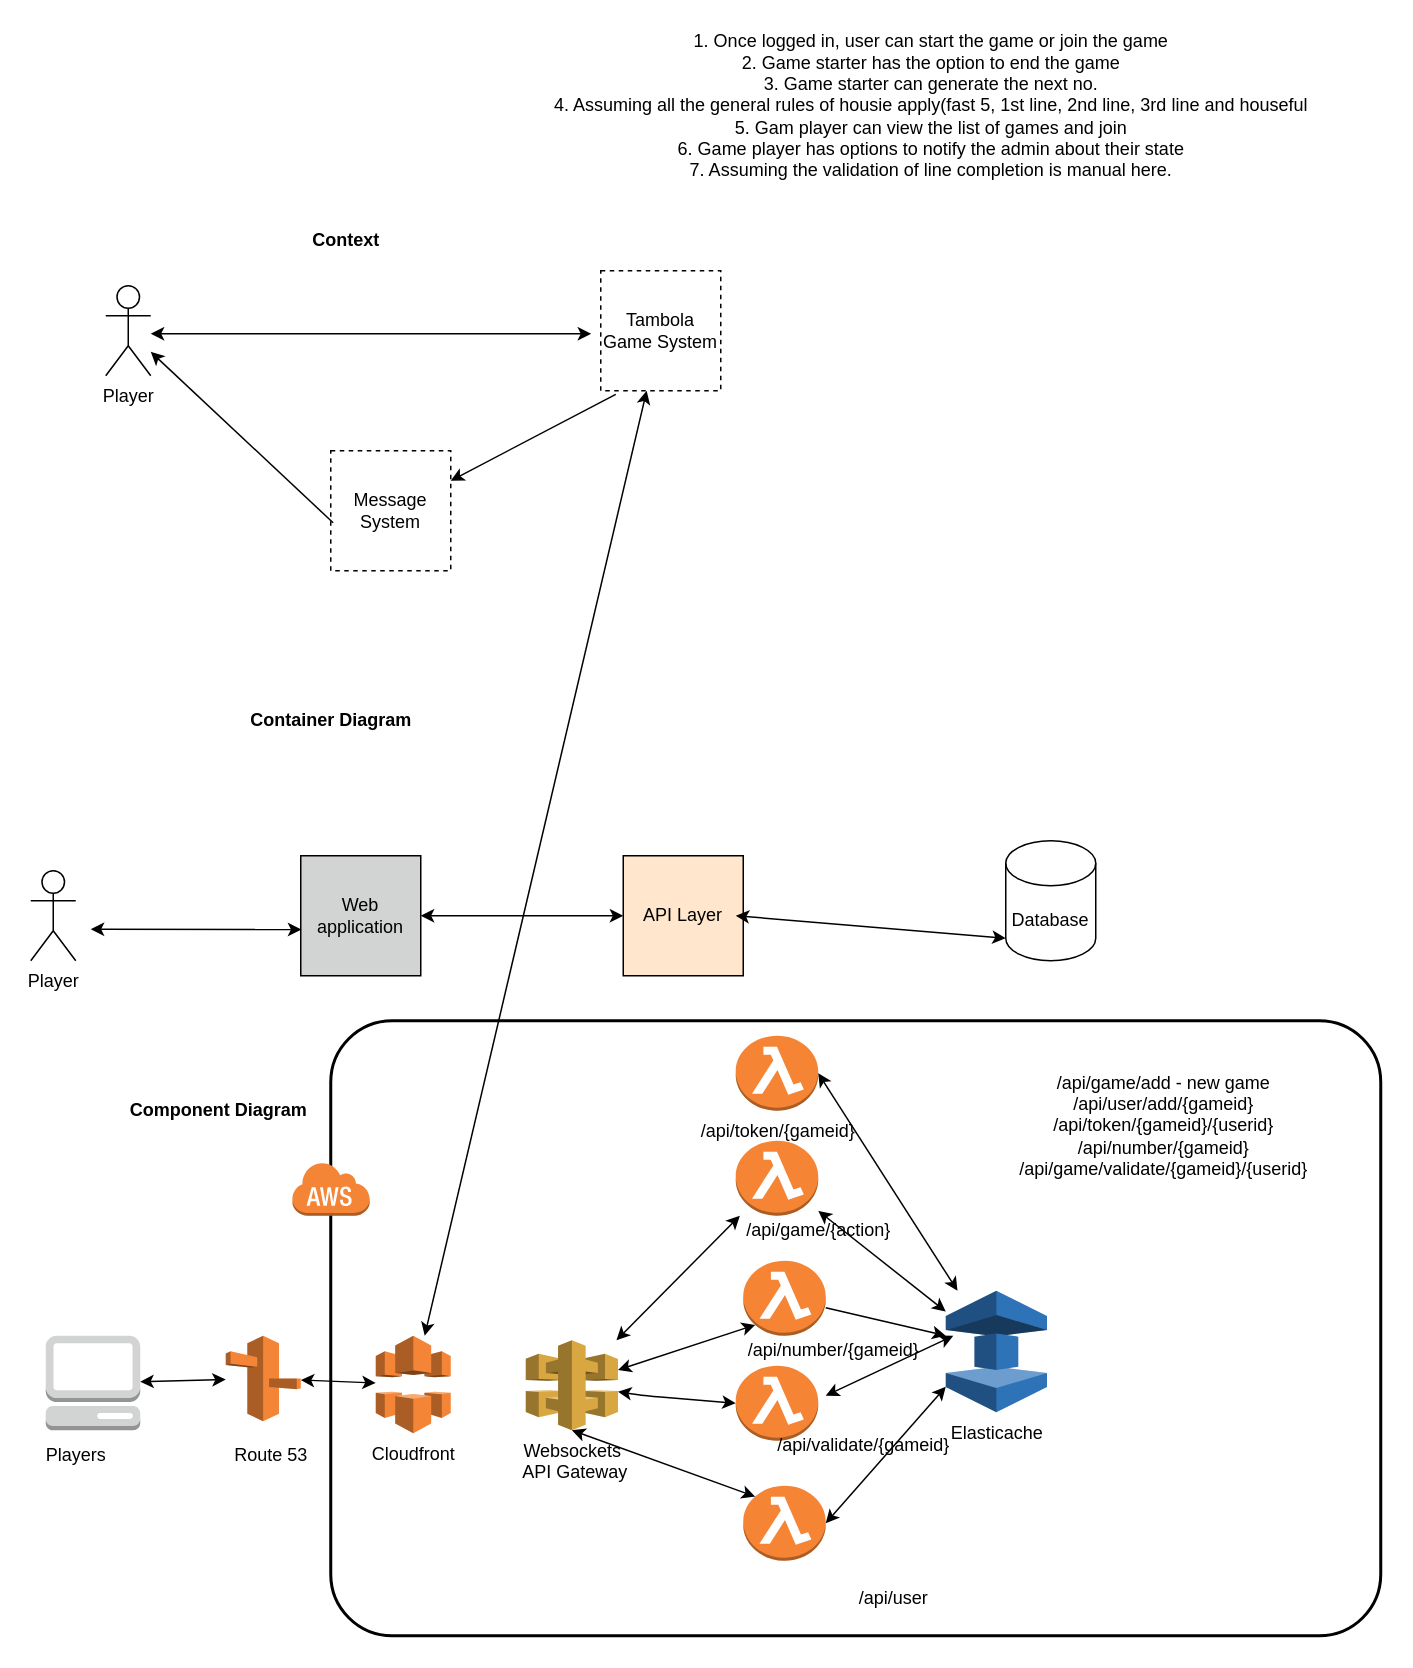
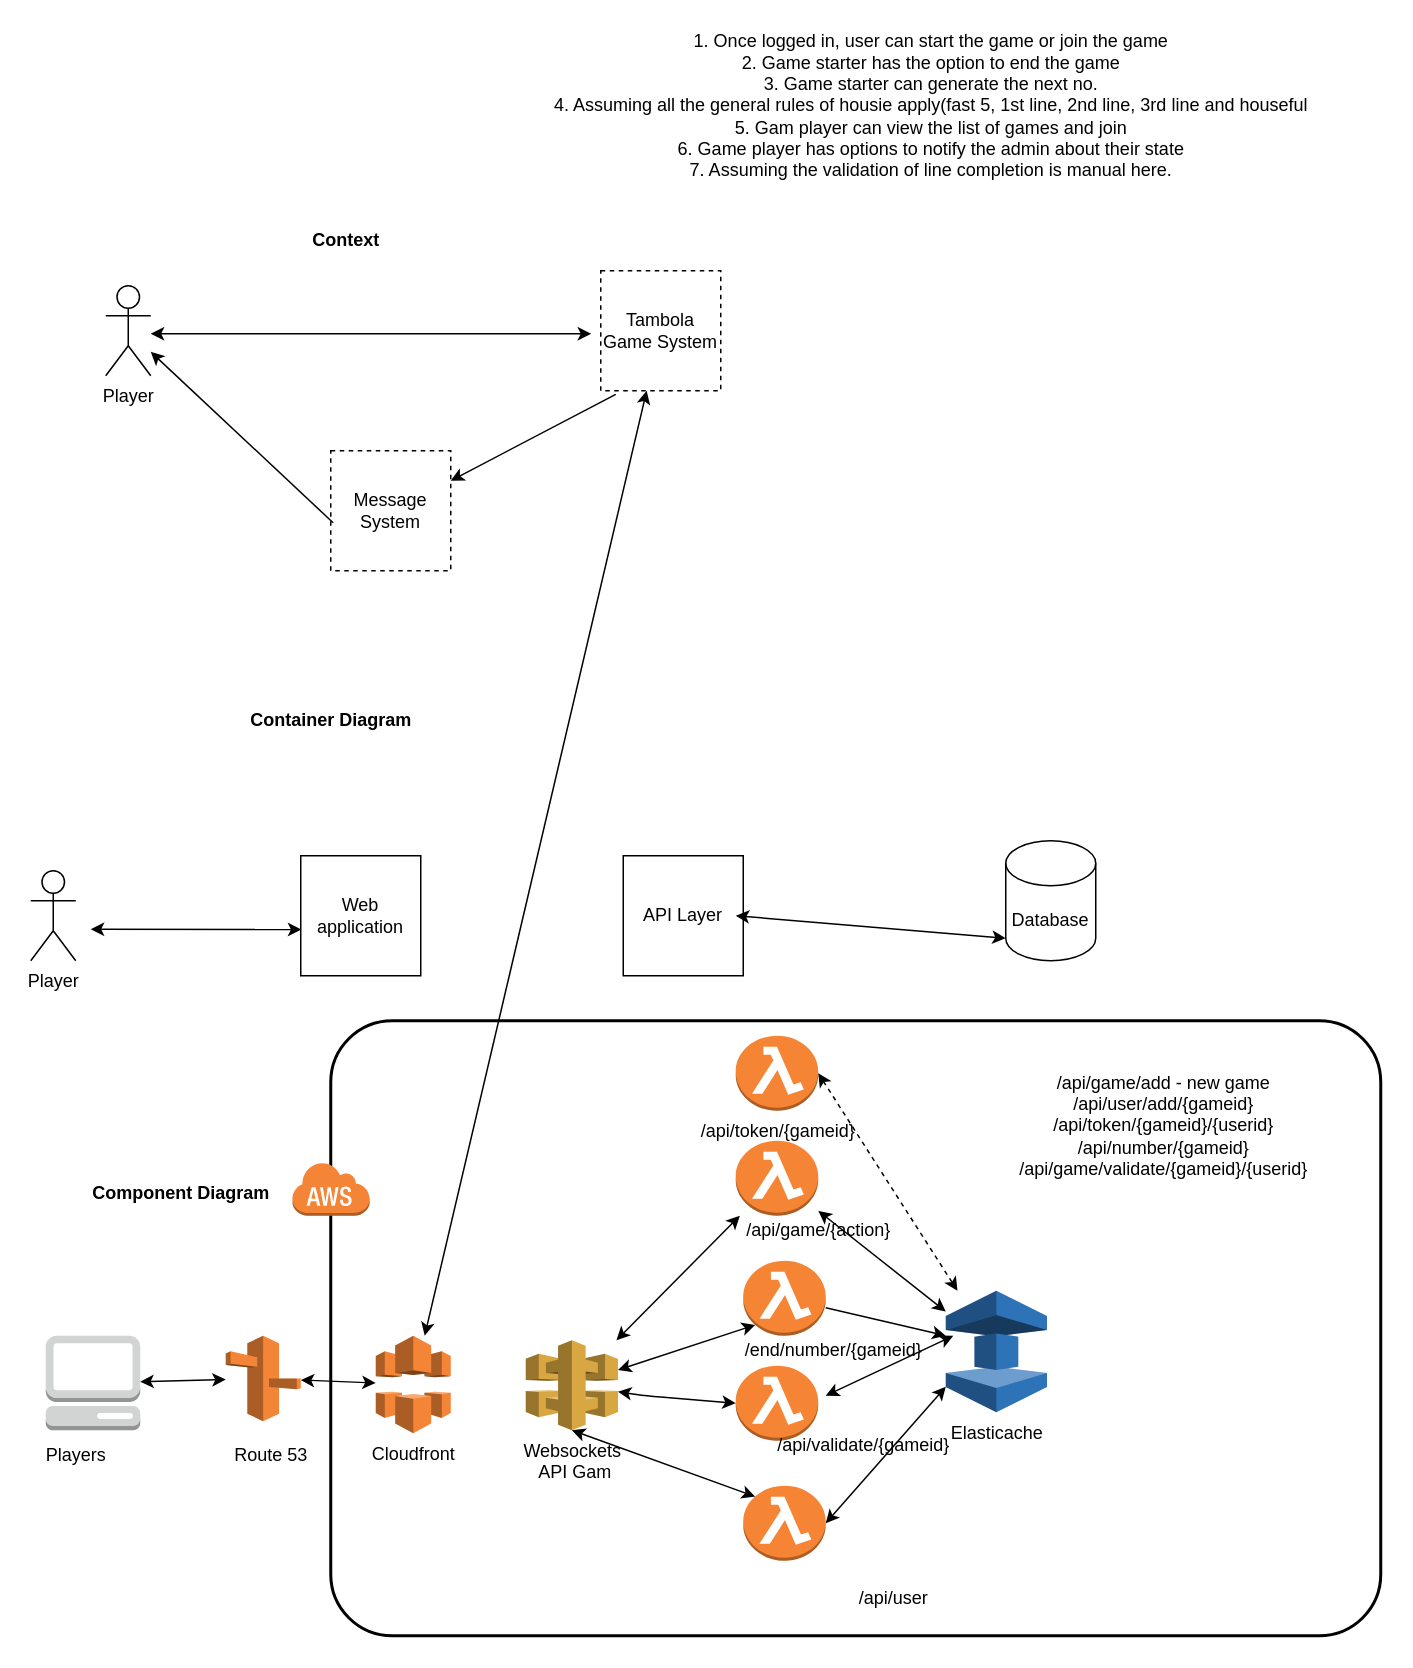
- <mxCell id="12" value="Web application" style="whiteSpace=wrap;html=1;aspect=fixed;fillColor=#d2d3d3;" vertex="1" parent="1"><mxGeometry x="200" y="570" width="80" height="80" as="geometry" /></mxCell>
+ <mxCell id="12" value="Web application" style="whiteSpace=wrap;html=1;aspect=fixed;" vertex="1" parent="1"><mxGeometry x="200" y="570" width="80" height="80" as="geometry" /></mxCell>
- <mxCell id="16" value="" style="endArrow=classic;startArrow=classic;html=1;exitX=1;exitY=0.5;exitDx=0;exitDy=0;entryX=0;entryY=0.5;entryDx=0;entryDy=0;" edge="1" parent="1" source="12" target="14"><mxGeometry width="50" height="50" relative="1" as="geometry"><mxPoint x="390" y="680" as="sourcePoint" /><mxPoint x="440" y="630" as="targetPoint" /></mxGeometry></mxCell>
- <mxCell id="14" value="API Layer" style="whiteSpace=wrap;html=1;aspect=fixed;fillColor=#ffe6cc;" vertex="1" parent="1"><mxGeometry x="415" y="570" width="80" height="80" as="geometry" /></mxCell>
+ <mxCell id="14" value="API Layer" style="whiteSpace=wrap;html=1;aspect=fixed;" vertex="1" parent="1"><mxGeometry x="415" y="570" width="80" height="80" as="geometry" /></mxCell>
- <mxCell id="18" value="&lt;b&gt;Component Diagram&lt;/b&gt;" style="text;html=1;align=center;verticalAlign=middle;resizable=0;points=[];autosize=1;strokeColor=none;" vertex="1" parent="1"><mxGeometry x="80" y="730" width="130" height="20" as="geometry" /></mxCell>
+ <mxCell id="18" value="&lt;b&gt;Component Diagram&lt;/b&gt;" style="text;html=1;align=center;verticalAlign=middle;resizable=0;points=[];autosize=1;strokeColor=none;" vertex="1" parent="1"><mxGeometry x="55" y="785" width="130" height="20" as="geometry" /></mxCell>
- <mxCell id="46" value="" style="endArrow=classic;startArrow=classic;html=1;exitX=1;exitY=0.5;exitDx=0;exitDy=0;exitPerimeter=0;" edge="1" parent="1" source="39" target="36"><mxGeometry width="50" height="50" relative="1" as="geometry"><mxPoint x="600" y="795.51" as="sourcePoint" /><mxPoint x="680" y="704.5" as="targetPoint" /></mxGeometry></mxCell>
+ <mxCell id="46" value="" style="endArrow=classic;startArrow=classic;html=1;exitX=1;exitY=0.5;exitDx=0;exitDy=0;exitPerimeter=0;dashed=1;" edge="1" parent="1" source="39" target="36"><mxGeometry width="50" height="50" relative="1" as="geometry"><mxPoint x="600" y="795.51" as="sourcePoint" /><mxPoint x="680" y="704.5" as="targetPoint" /></mxGeometry></mxCell>
- <mxCell id="31" value="/api/number/{gameid}" style="text;html=1;align=center;verticalAlign=middle;resizable=0;points=[];autosize=1;strokeColor=none;" vertex="1" parent="1"><mxGeometry x="490" y="890" width="130" height="20" as="geometry" /></mxCell>
+ <mxCell id="31" value="/end/number/{gameid}" style="text;html=1;align=center;verticalAlign=middle;resizable=0;points=[];autosize=1;strokeColor=none;" vertex="1" parent="1"><mxGeometry x="490" y="890" width="130" height="20" as="geometry" /></mxCell>
- <mxCell id="26" value="Websockets&lt;br&gt;&amp;nbsp;API Gateway" style="outlineConnect=0;dashed=0;verticalLabelPosition=bottom;verticalAlign=top;align=center;html=1;shape=mxgraph.aws3.api_gateway;fillColor=#D9A741;gradientColor=none;" vertex="1" parent="1"><mxGeometry x="350" y="893" width="61.5" height="60" as="geometry" /></mxCell>
+ <mxCell id="26" value="Websockets&lt;br&gt;&amp;nbsp;API Gam" style="outlineConnect=0;dashed=0;verticalLabelPosition=bottom;verticalAlign=top;align=center;html=1;shape=mxgraph.aws3.api_gateway;fillColor=#D9A741;gradientColor=none;" vertex="1" parent="1"><mxGeometry x="350" y="893" width="61.5" height="60" as="geometry" /></mxCell>
